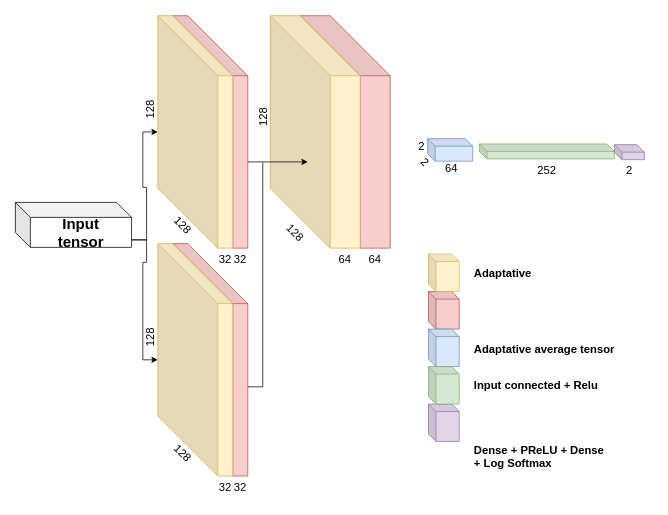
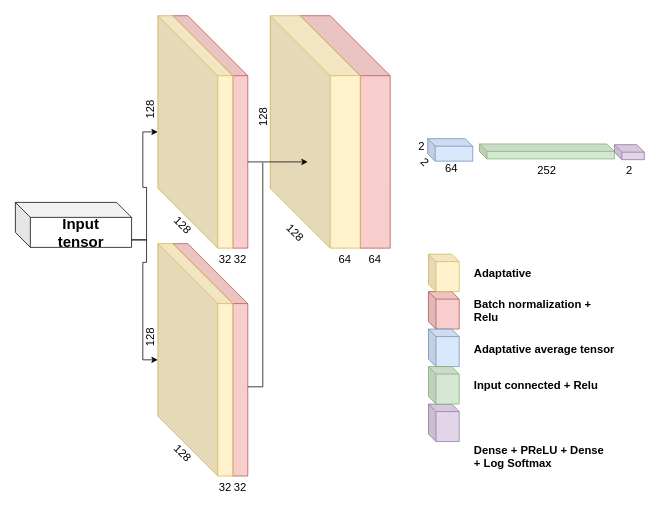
+ <mxCell id="35" value="Batch normalization + Relu" style="text;html=1;strokeColor=none;fillColor=none;align=left;verticalAlign=middle;whiteSpace=wrap;rounded=0;shadow=0;sketch=0;fontSize=15;fontStyle=1" vertex="1" parent="1"><mxGeometry x="630" y="398" width="161" height="30" as="geometry" /></mxCell>
